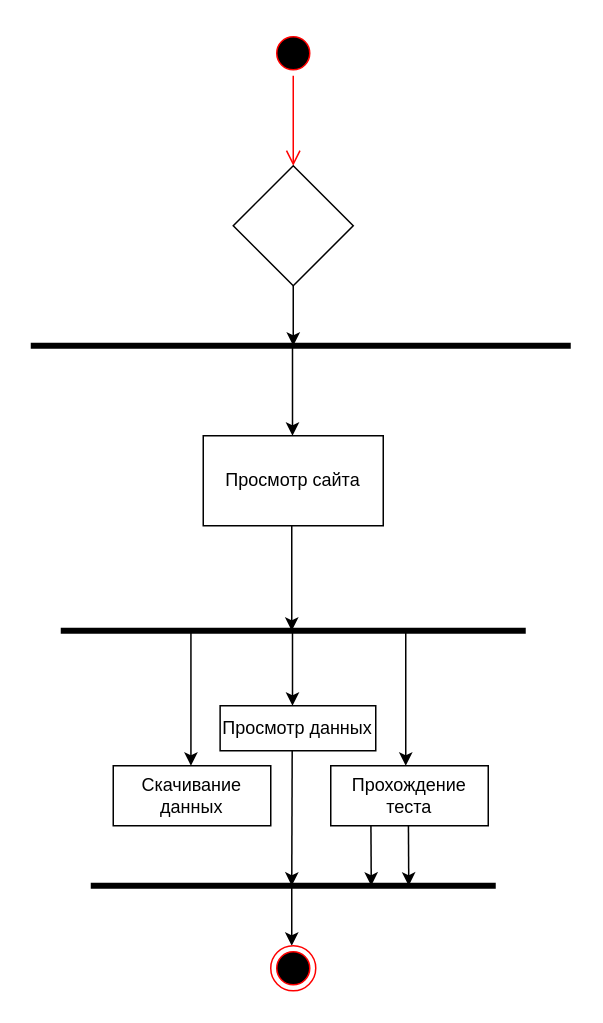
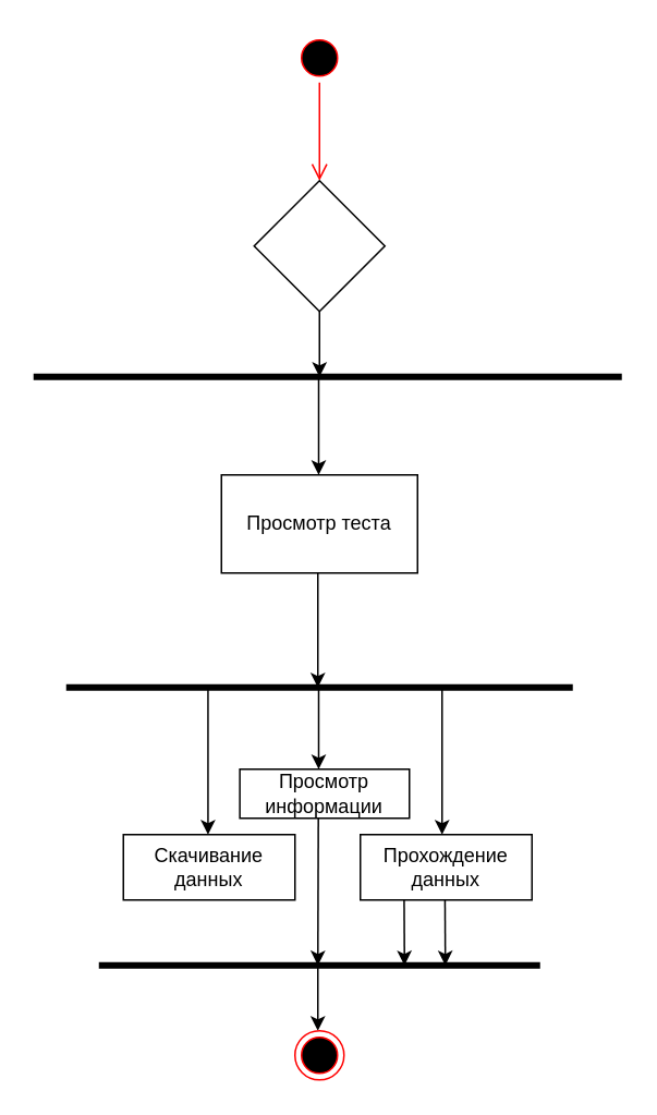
- <mxCell id="8" value="Просмотр сайта" style="rounded=0;whiteSpace=wrap;html=1;" vertex="1" parent="1"><mxGeometry x="135" y="290" width="120" height="60" as="geometry" /></mxCell>
+ <mxCell id="8" value="Просмотр теста" style="rounded=0;whiteSpace=wrap;html=1;" vertex="1" parent="1"><mxGeometry x="135" y="290" width="120" height="60" as="geometry" /></mxCell>
- <mxCell id="15" value="Просмотр данных" style="rounded=0;whiteSpace=wrap;html=1;" vertex="1" parent="1"><mxGeometry x="146.25" y="470" width="103.75" height="30" as="geometry" /></mxCell>
+ <mxCell id="15" value="Просмотр информации" style="rounded=0;whiteSpace=wrap;html=1;" vertex="1" parent="1"><mxGeometry x="146.25" y="470" width="103.75" height="30" as="geometry" /></mxCell>
- <mxCell id="16" value="Прохождение теста" style="rounded=0;whiteSpace=wrap;html=1;" vertex="1" parent="1"><mxGeometry x="220" y="510" width="105" height="40" as="geometry" /></mxCell>
+ <mxCell id="16" value="Прохождение данных" style="rounded=0;whiteSpace=wrap;html=1;" vertex="1" parent="1"><mxGeometry x="220" y="510" width="105" height="40" as="geometry" /></mxCell>
